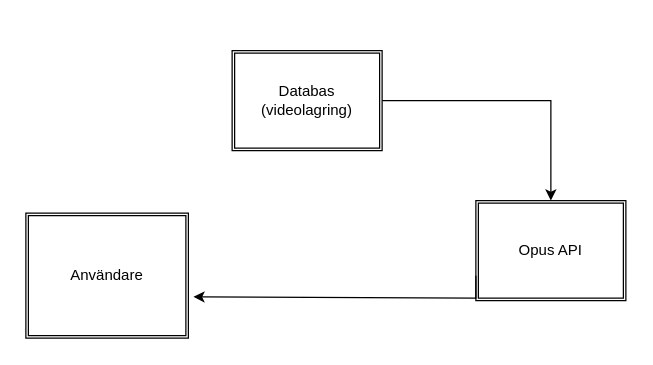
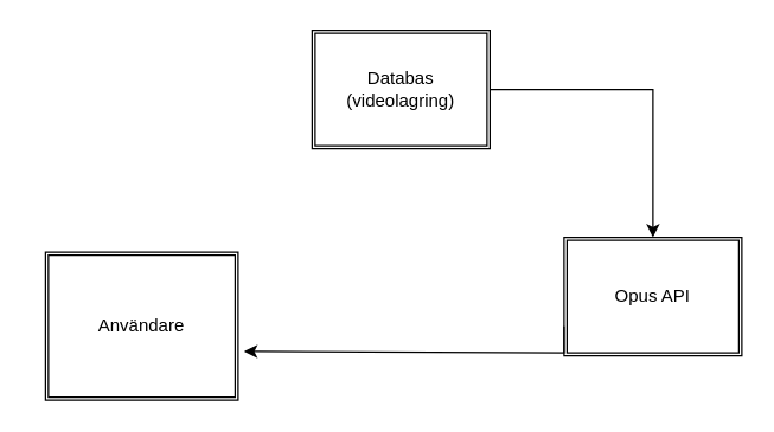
- <mxCell id="3" value="Databas (videolagring)" style="shape=ext;double=1;rounded=0;whiteSpace=wrap;html=1;" vertex="1" parent="1"><mxGeometry x="185" y="40" width="120" height="80" as="geometry" /></mxCell>
+ <mxCell id="3" value="Databas (videolagring)" style="shape=ext;double=1;rounded=0;whiteSpace=wrap;html=1;" vertex="1" parent="1"><mxGeometry x="210" y="20" width="120" height="80" as="geometry" /></mxCell>
- <mxCell id="5" value="Användare" style="shape=ext;double=1;rounded=0;whiteSpace=wrap;html=1;" vertex="1" parent="1"><mxGeometry x="20" y="170" width="130" height="100" as="geometry" /></mxCell>
+ <mxCell id="5" value="Användare" style="shape=ext;double=1;rounded=0;whiteSpace=wrap;html=1;" vertex="1" parent="1"><mxGeometry x="30" y="170" width="130" height="100" as="geometry" /></mxCell>
